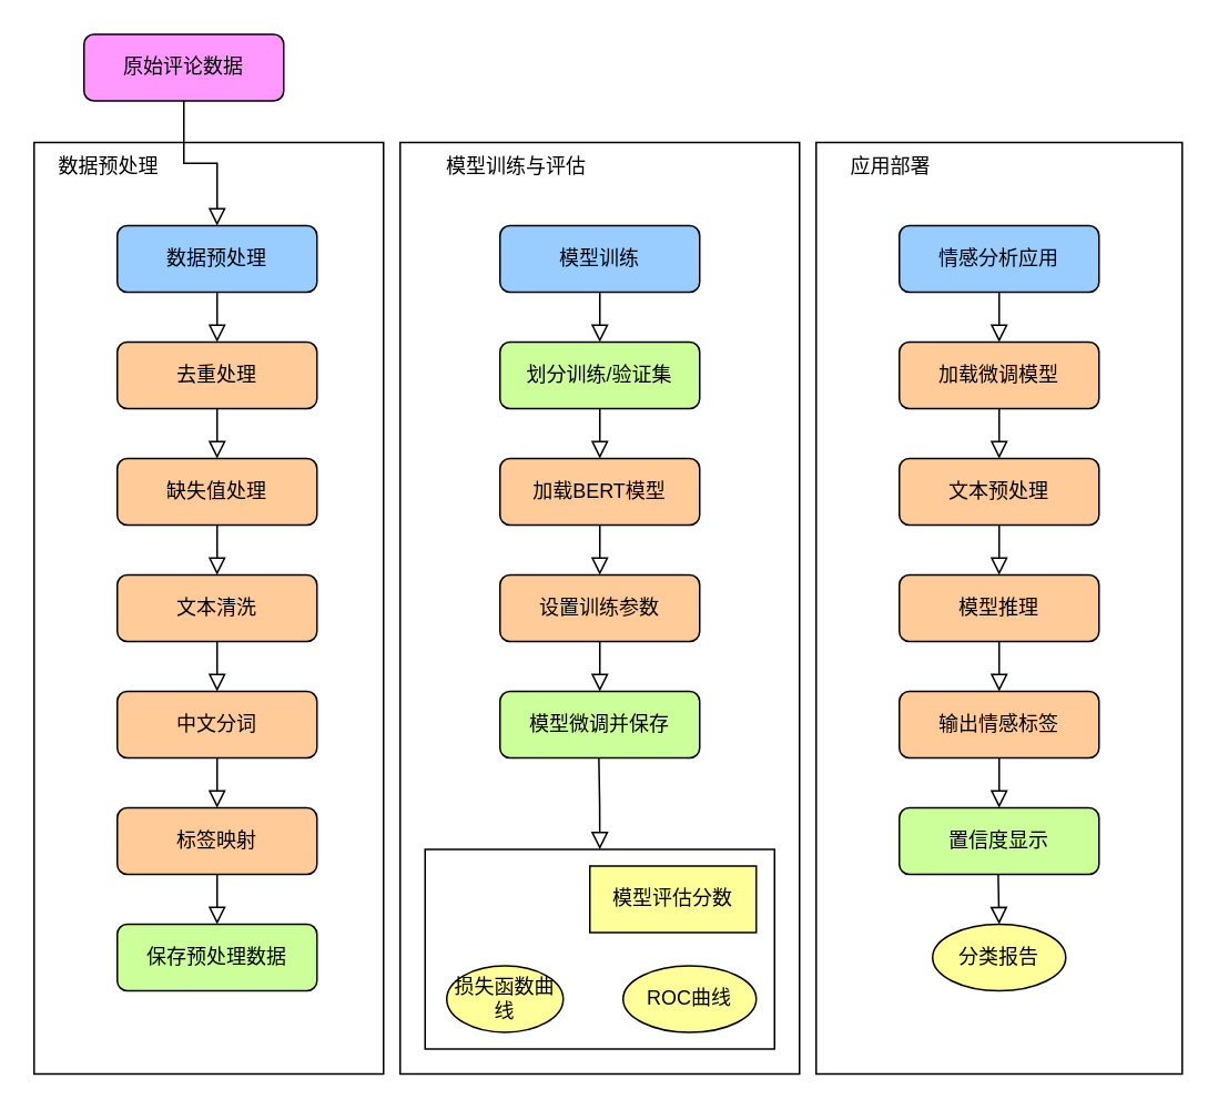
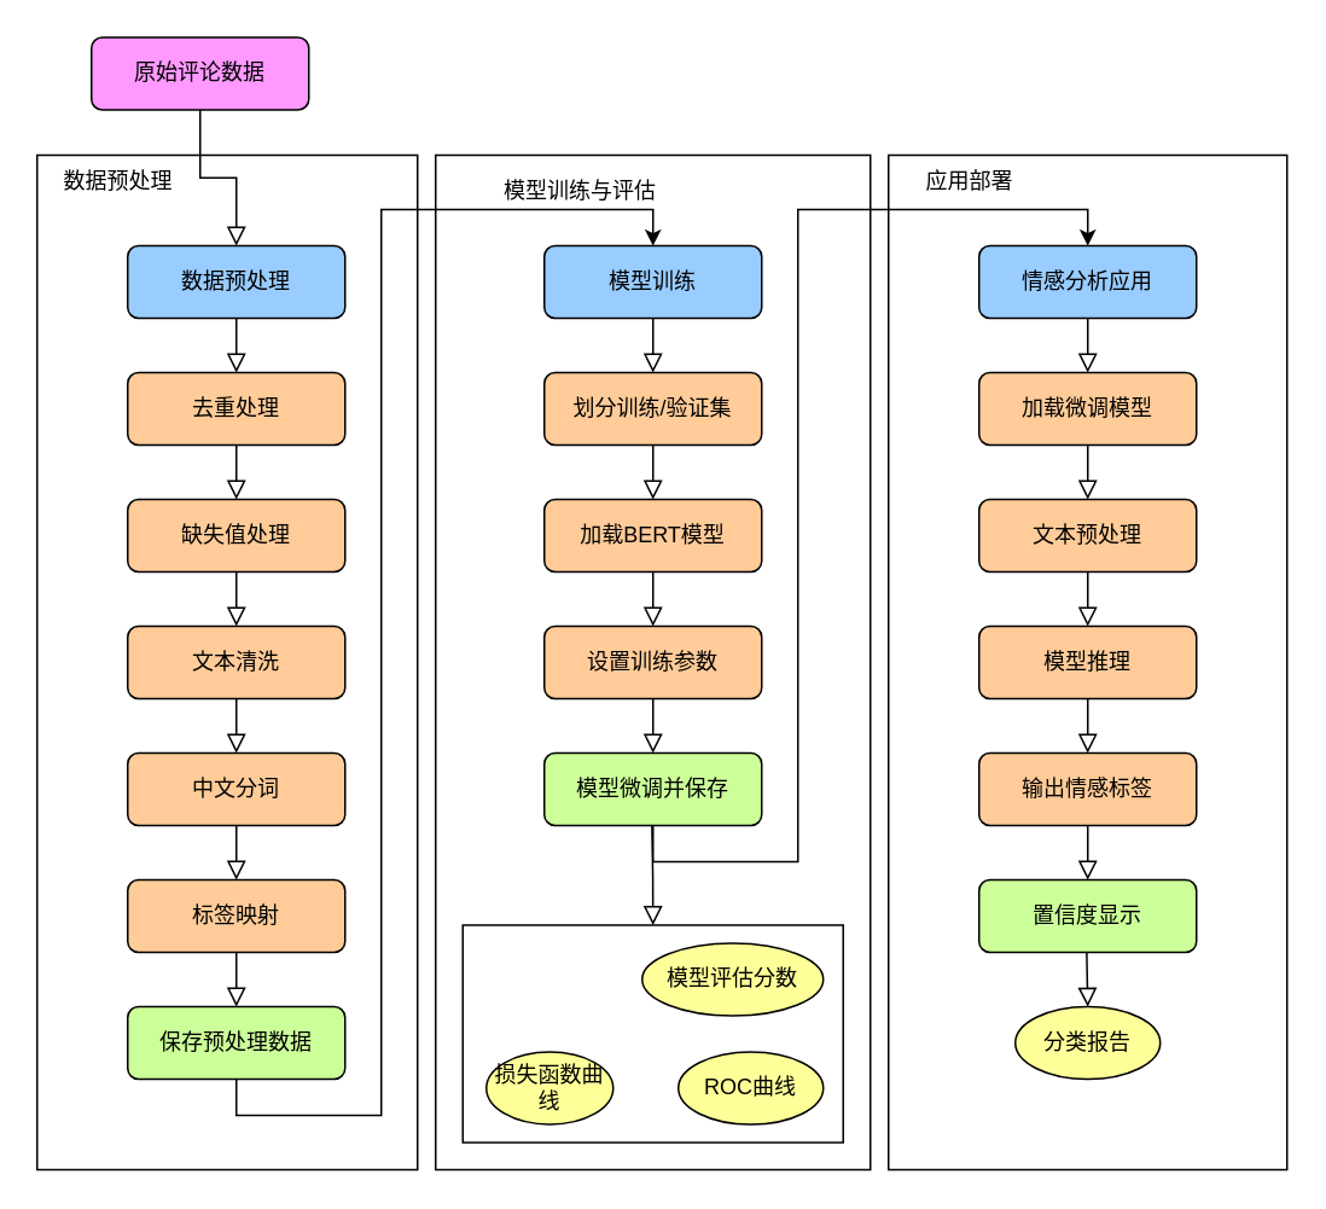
- <mxCell id="51" value="模型训练与评估" style="text;html=1;strokeColor=none;fillColor=none;align=center;verticalAlign=middle;whiteSpace=wrap;rounded=0;" parent="1" vertex="1"><mxGeometry x="255" y="85" width="110" height="30" as="geometry" /></mxCell>
+ <mxCell id="51" value="模型训练与评估" style="text;html=1;strokeColor=none;fillColor=none;align=center;verticalAlign=middle;whiteSpace=wrap;rounded=0;" parent="1" vertex="1"><mxGeometry x="265" y="90" width="110" height="30" as="geometry" /></mxCell>
- <mxCell id="23" value="划分训练/验证集" style="rounded=1;whiteSpace=wrap;html=1;fontSize=12;glass=0;strokeWidth=1;shadow=0;fillColor=#ccff99;" parent="1" vertex="1"><mxGeometry x="300" y="205" width="120" height="40" as="geometry" /></mxCell>
+ <mxCell id="23" value="划分训练/验证集" style="rounded=1;whiteSpace=wrap;html=1;fontSize=12;glass=0;strokeWidth=1;shadow=0;fillColor=#FFCC99;" parent="1" vertex="1"><mxGeometry x="300" y="205" width="120" height="40" as="geometry" /></mxCell>
+ <mxCell id="29" style="edgeStyle=orthogonalEdgeStyle;rounded=0;orthogonalLoop=1;jettySize=auto;html=1;exitX=0.5;exitY=1;exitDx=0;exitDy=0;entryX=0.5;entryY=0;entryDx=0;entryDy=0;" parent="1" source="30" target="31" edge="1"><mxGeometry relative="1" as="geometry"><Array as="points"><mxPoint x="360" y="475" /><mxPoint x="440" y="475" /><mxPoint x="440" y="115" /><mxPoint x="600" y="115" /></Array></mxGeometry></mxCell>
+ <mxCell id="19" style="edgeStyle=orthogonalEdgeStyle;rounded=0;orthogonalLoop=1;jettySize=auto;html=1;exitX=0.5;exitY=1;exitDx=0;exitDy=0;entryX=0.5;entryY=0;entryDx=0;entryDy=0;" parent="1" source="20" target="21" edge="1"><mxGeometry relative="1" as="geometry"><Array as="points"><mxPoint x="130" y="615" /><mxPoint x="210" y="615" /><mxPoint x="210" y="115" /><mxPoint x="360" y="115" /></Array></mxGeometry></mxCell>
- <mxCell id="45" value="模型评估分数" style="whiteSpace=wrap;html=1;fillColor=#FFFF99;rounded=0;" parent="43" vertex="1"><mxGeometry x="99" y="10" width="100" height="40" as="geometry" /></mxCell>
+ <mxCell id="45" value="模型评估分数" style="ellipse;whiteSpace=wrap;html=1;fillColor=#FFFF99;" parent="43" vertex="1"><mxGeometry x="99" y="10" width="100" height="40" as="geometry" /></mxCell>
